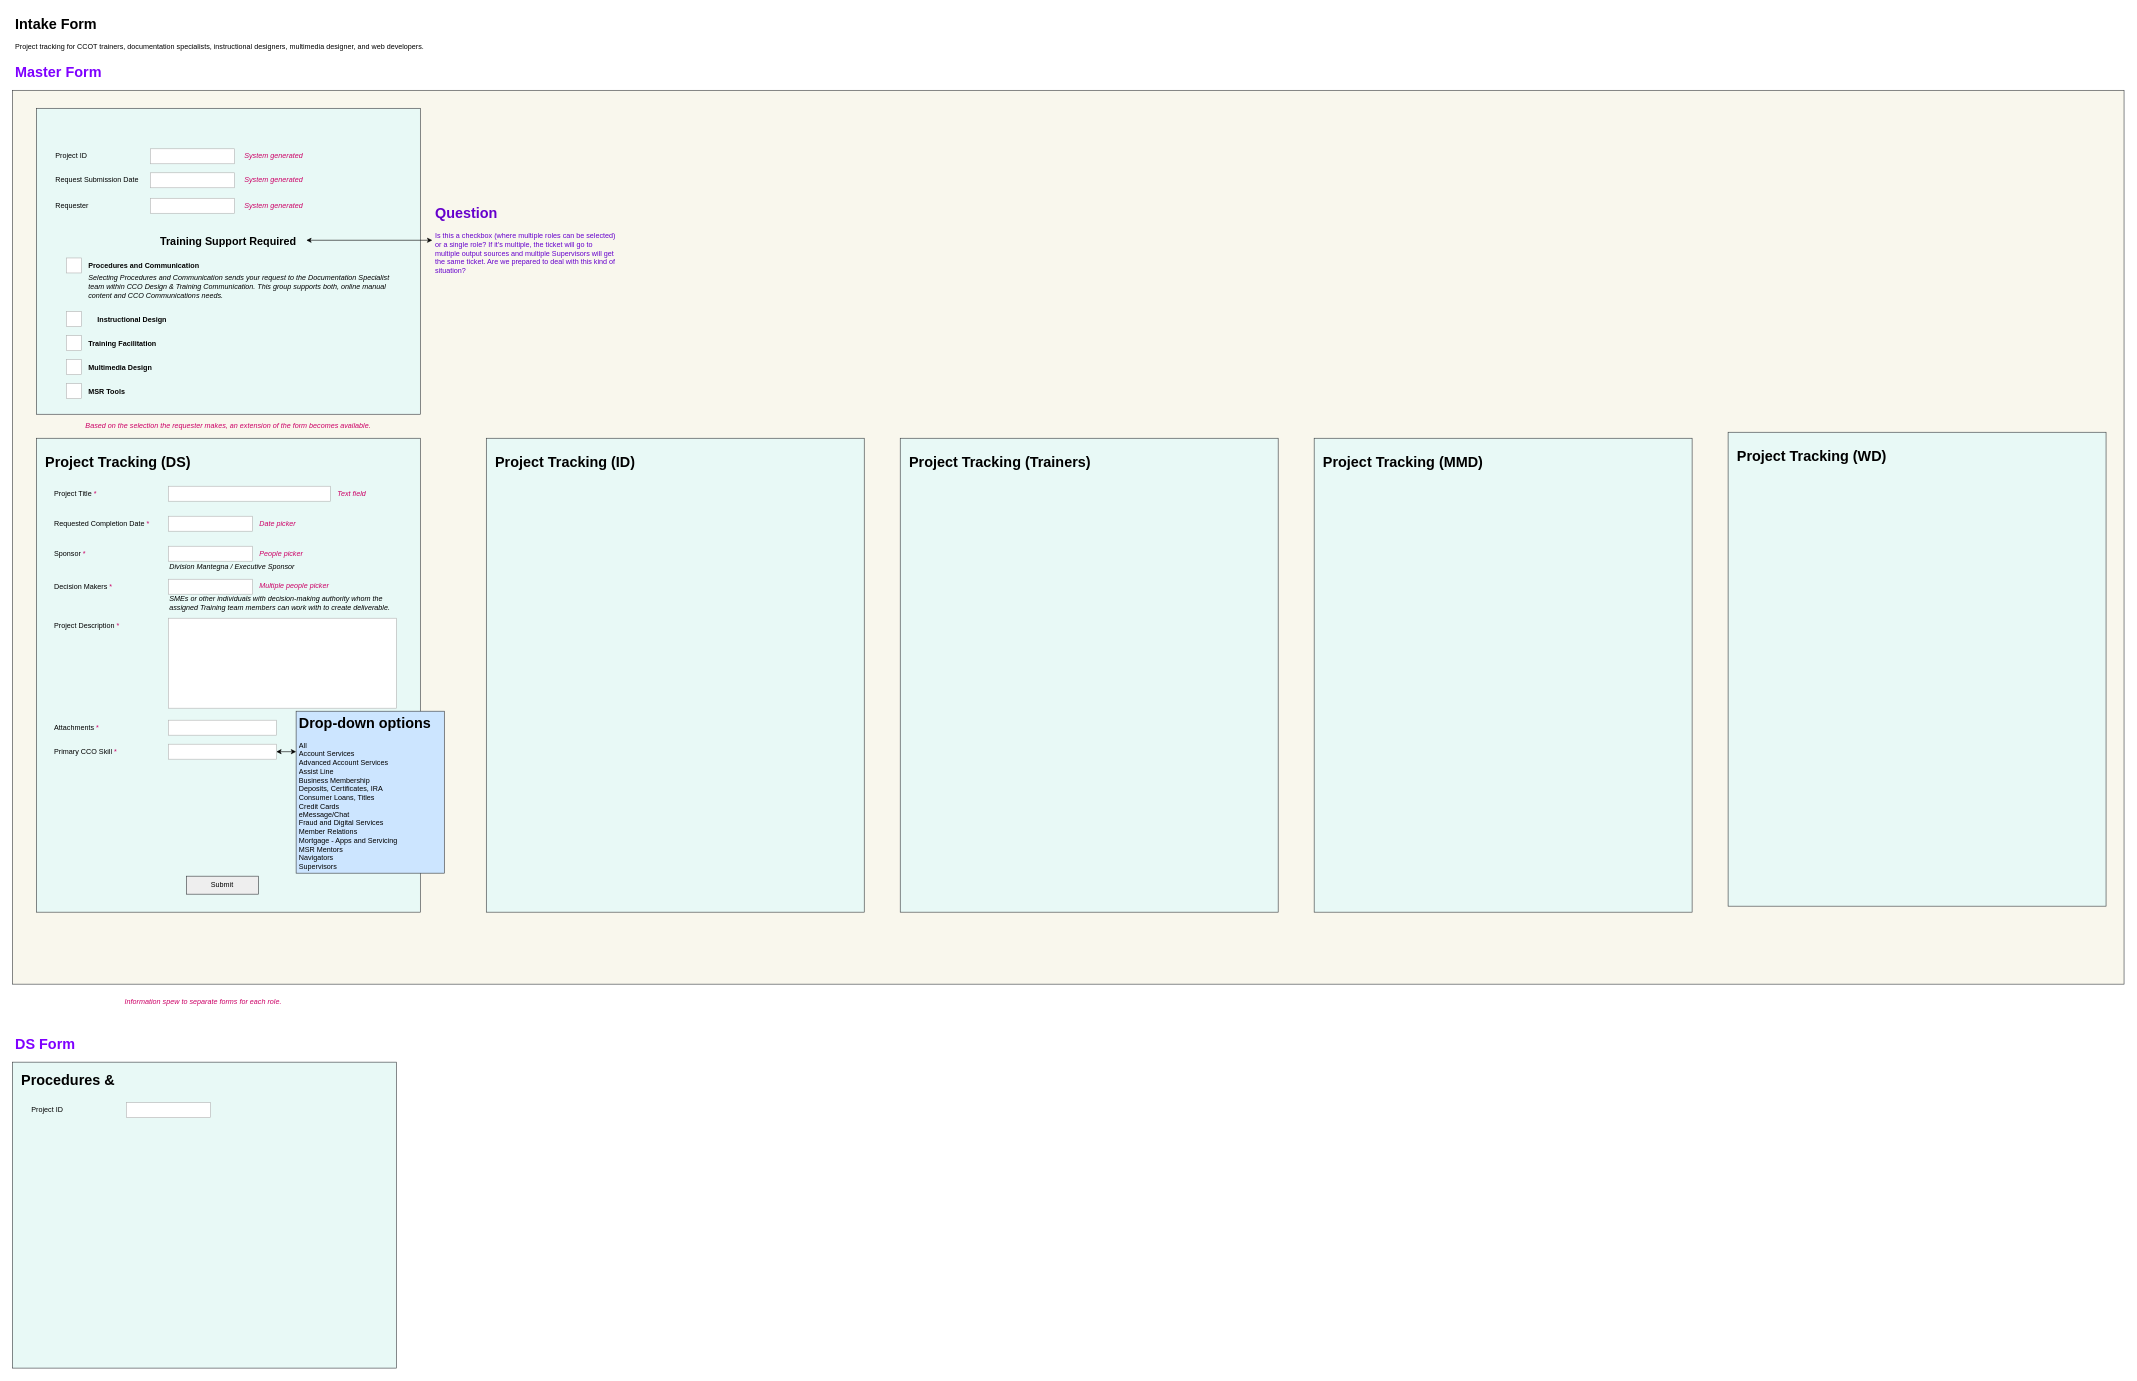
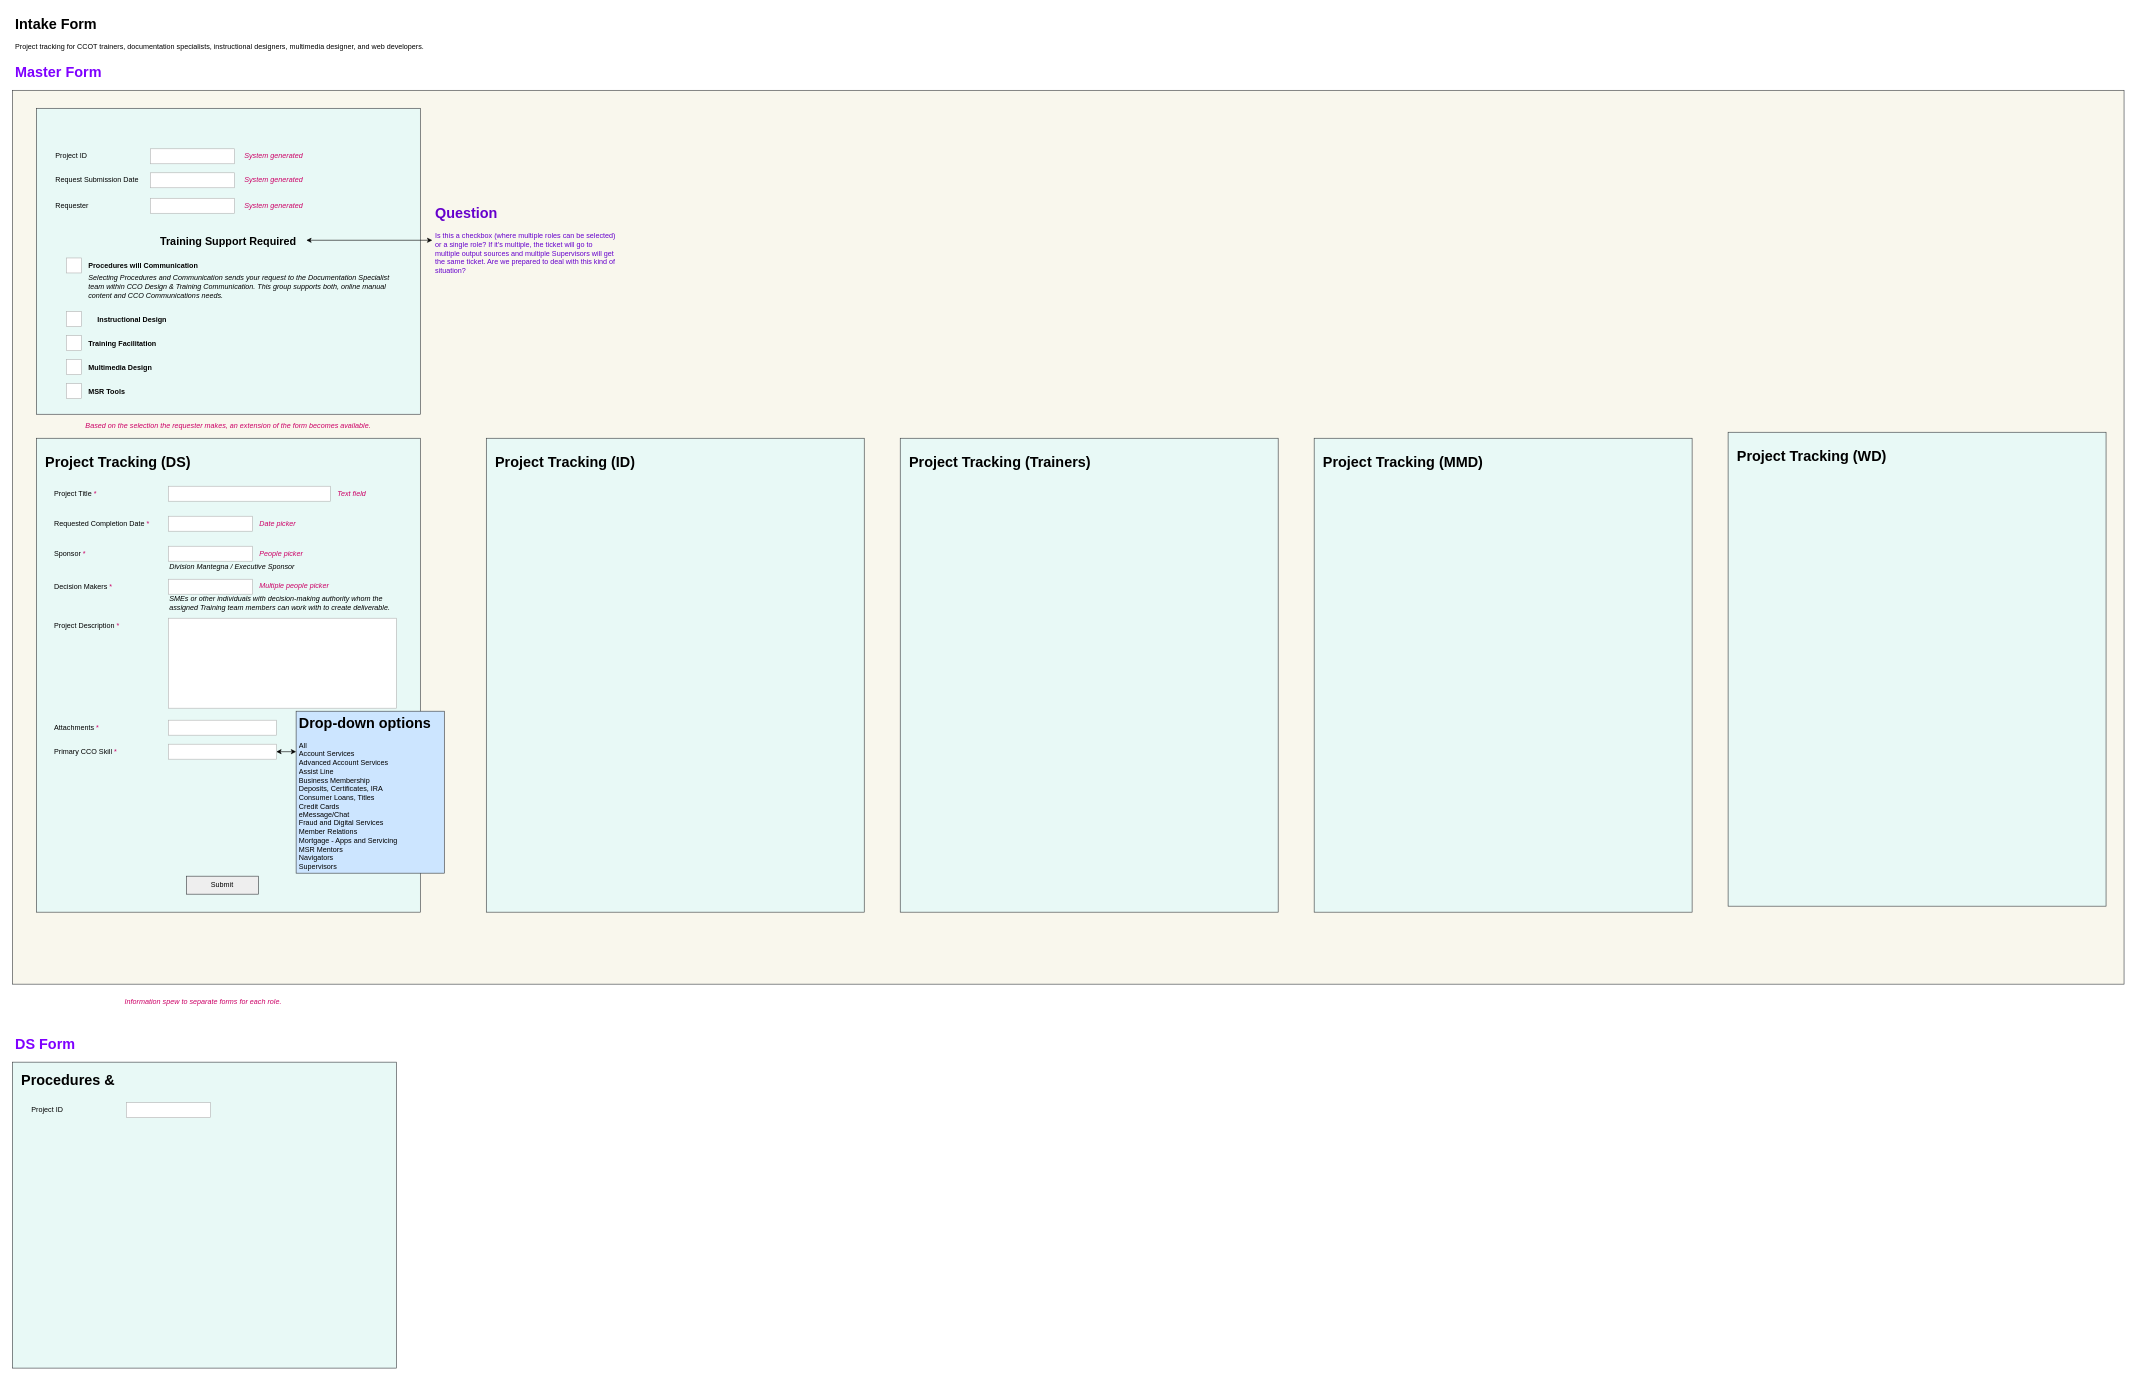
- <mxCell id="18" value="&lt;b&gt;Procedures and Communication&lt;/b&gt;" style="text;html=1;strokeColor=none;fillColor=none;align=left;verticalAlign=middle;whiteSpace=wrap;rounded=0;" vertex="1" parent="1"><mxGeometry x="145" y="432" width="235" height="20" as="geometry" /></mxCell>
+ <mxCell id="18" value="&lt;b&gt;Procedures will Communication&lt;/b&gt;" style="text;html=1;strokeColor=none;fillColor=none;align=left;verticalAlign=middle;whiteSpace=wrap;rounded=0;" vertex="1" parent="1"><mxGeometry x="145" y="432" width="235" height="20" as="geometry" /></mxCell>
